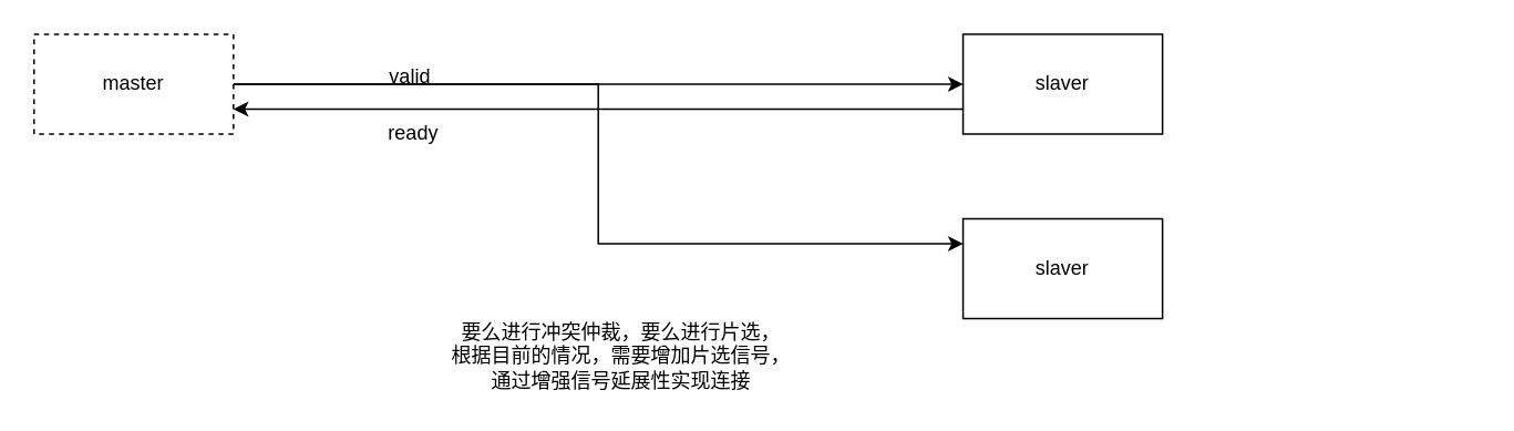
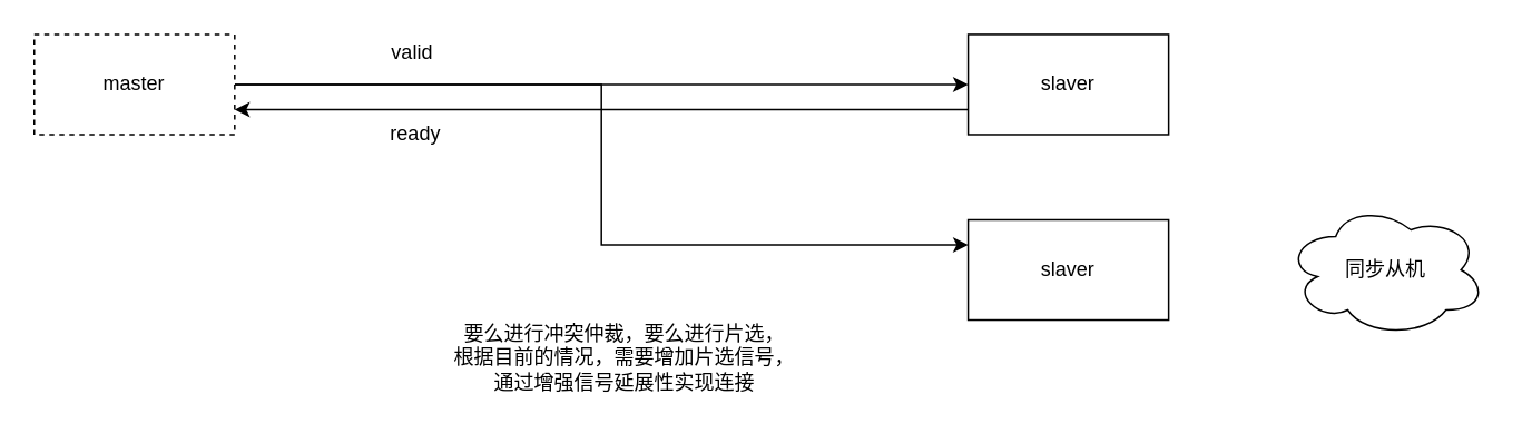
- <mxCell id="7" value="valid" style="text;html=1;align=center;verticalAlign=middle;resizable=0;points=[];autosize=1;strokeColor=none;fillColor=none;" vertex="1" parent="1"><mxGeometry x="228" y="37" width="35" height="18" as="geometry" /></mxCell>
+ <mxCell id="7" value="valid" style="text;html=1;align=center;verticalAlign=middle;resizable=0;points=[];autosize=1;strokeColor=none;fillColor=none;" vertex="1" parent="1"><mxGeometry x="228" y="22" width="35" height="18" as="geometry" /></mxCell>
+ <mxCell id="10" value="同步从机" style="ellipse;shape=cloud;whiteSpace=wrap;html=1;" vertex="1" parent="1"><mxGeometry x="769" y="121" width="120" height="80" as="geometry" /></mxCell>
